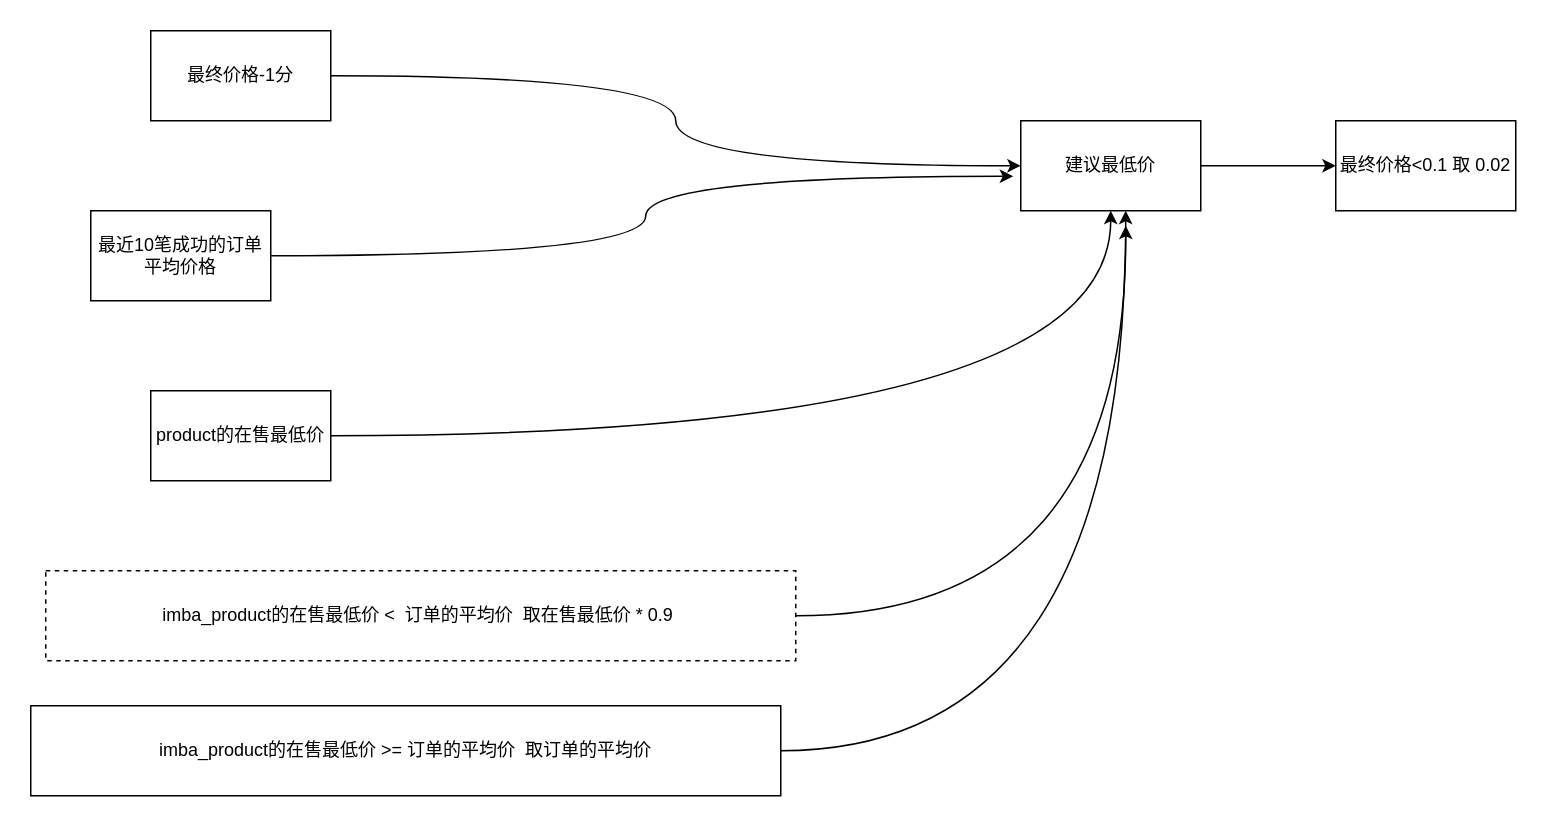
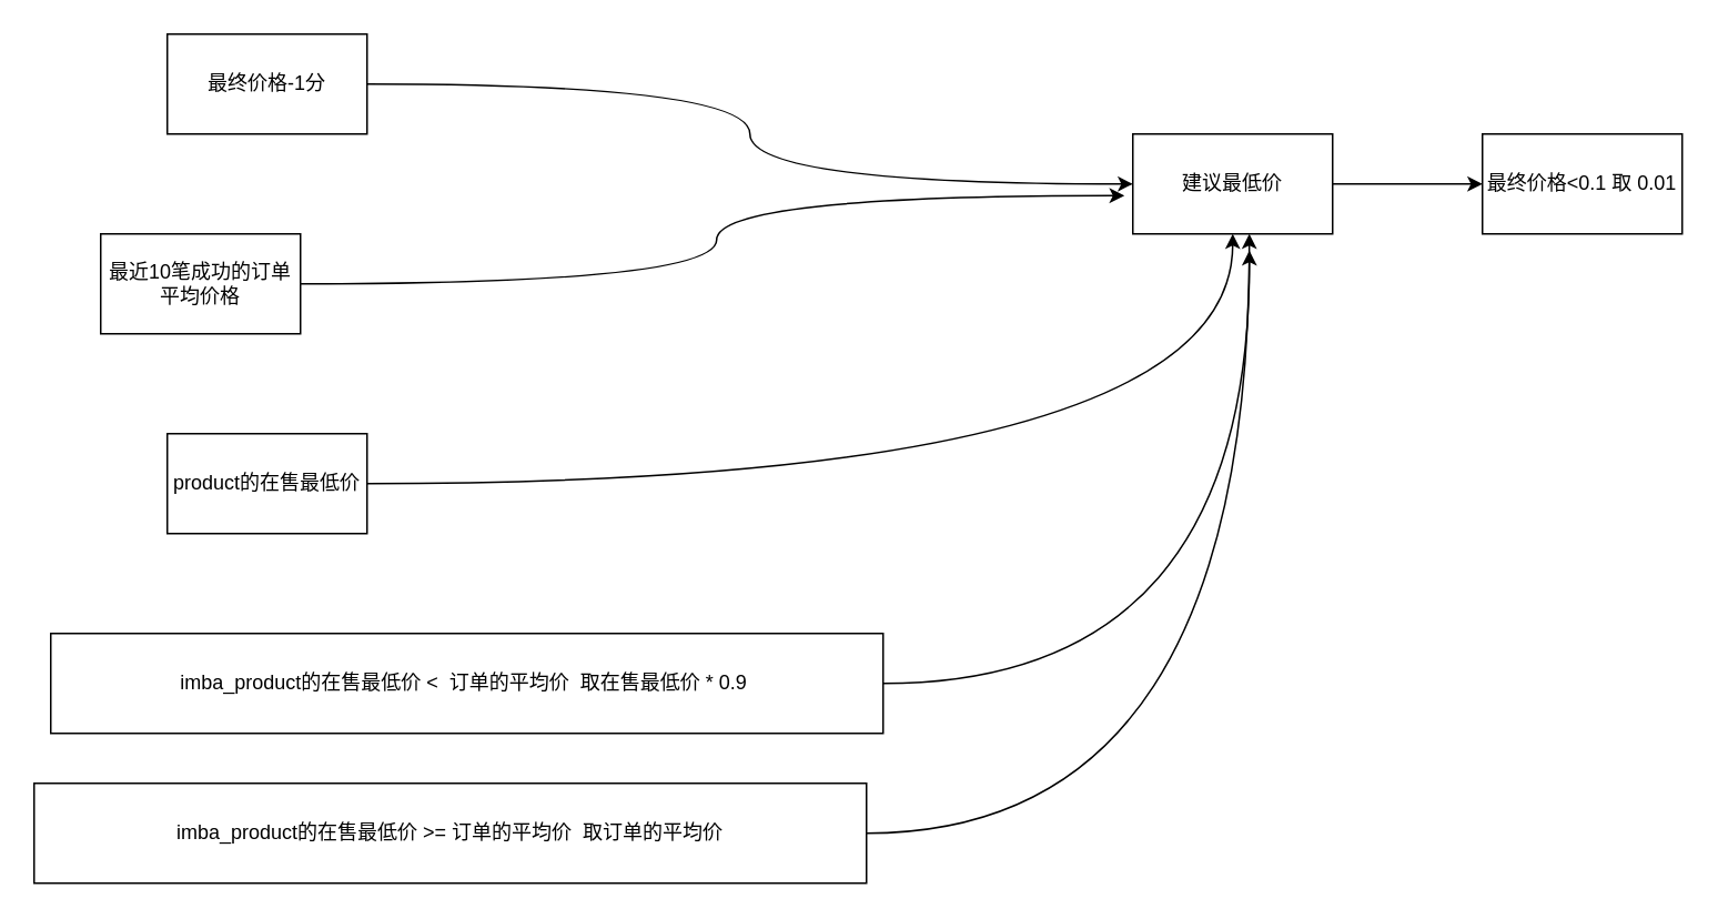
- <mxCell id="14" value="最终价格&amp;lt;0.1&amp;nbsp;取 0.02" style="rounded=0;whiteSpace=wrap;html=1;" vertex="1" parent="1"><mxGeometry x="890" y="80" width="120" height="60" as="geometry" /></mxCell>
+ <mxCell id="14" value="最终价格&amp;lt;0.1&amp;nbsp;取 0.01" style="rounded=0;whiteSpace=wrap;html=1;" vertex="1" parent="1"><mxGeometry x="890" y="80" width="120" height="60" as="geometry" /></mxCell>
- <mxCell id="11" value="imba_product的在售最低价 &amp;lt;&amp;nbsp; 订单的平均价&amp;nbsp; 取在售最低价 * 0.9&amp;nbsp;" style="rounded=0;whiteSpace=wrap;html=1;dashed=1;" vertex="1" parent="1"><mxGeometry x="30" y="380" width="500" height="60" as="geometry" /></mxCell>
+ <mxCell id="11" value="imba_product的在售最低价 &amp;lt;&amp;nbsp; 订单的平均价&amp;nbsp; 取在售最低价 * 0.9&amp;nbsp;" style="rounded=0;whiteSpace=wrap;html=1;" vertex="1" parent="1"><mxGeometry x="30" y="380" width="500" height="60" as="geometry" /></mxCell>
